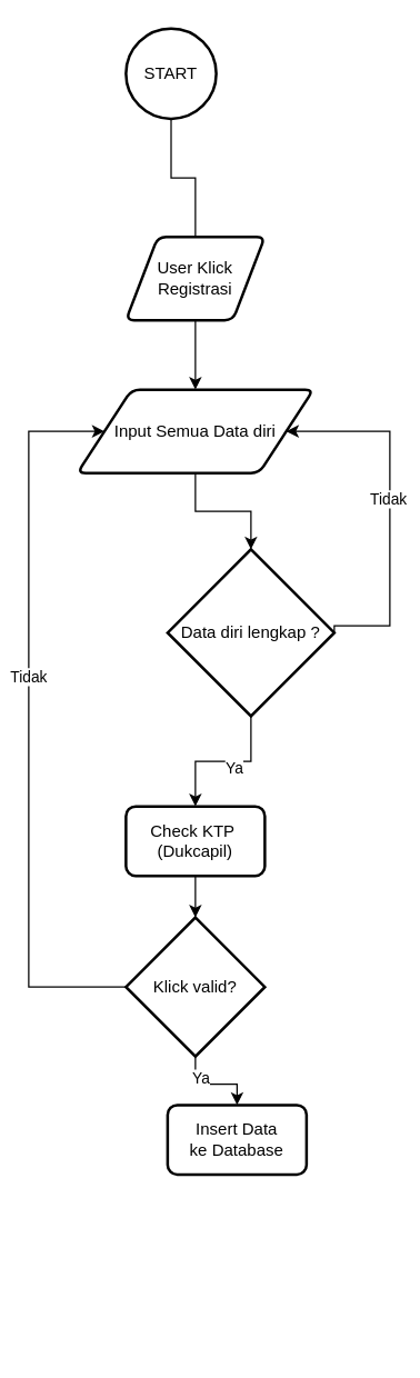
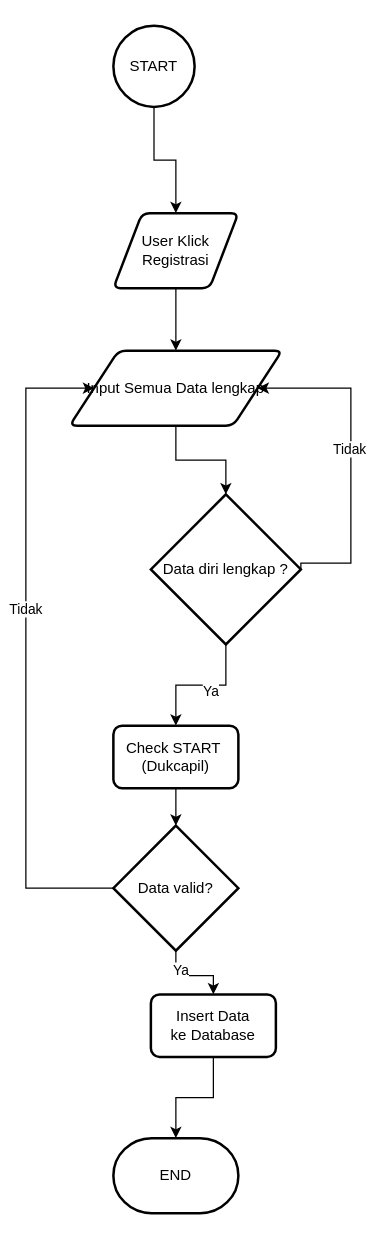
- <mxCell id="2" style="edgeStyle=orthogonalEdgeStyle;rounded=0;orthogonalLoop=1;jettySize=auto;html=1;exitX=0.5;exitY=1;exitDx=0;exitDy=0;exitPerimeter=0;entryX=0.5;entryY=0;entryDx=0;entryDy=0;endArrow=none;" parent="1" source="3" target="5" edge="1"><mxGeometry relative="1" as="geometry" /></mxCell>
+ <mxCell id="2" style="edgeStyle=orthogonalEdgeStyle;rounded=0;orthogonalLoop=1;jettySize=auto;html=1;exitX=0.5;exitY=1;exitDx=0;exitDy=0;exitPerimeter=0;entryX=0.5;entryY=0;entryDx=0;entryDy=0;" parent="1" source="3" target="5" edge="1"><mxGeometry relative="1" as="geometry" /></mxCell>
- <mxCell id="7" value="Input Semua Data diri" style="shape=parallelogram;html=1;strokeWidth=2;perimeter=parallelogramPerimeter;whiteSpace=wrap;rounded=1;arcSize=12;size=0.23;" parent="1" vertex="1"><mxGeometry x="55" y="280" width="170" height="60" as="geometry" /></mxCell>
+ <mxCell id="7" value="Input Semua Data lengkap" style="shape=parallelogram;html=1;strokeWidth=2;perimeter=parallelogramPerimeter;whiteSpace=wrap;rounded=1;arcSize=12;size=0.23;" parent="1" vertex="1"><mxGeometry x="55" y="280" width="170" height="60" as="geometry" /></mxCell>
- <mxCell id="14" value="Check KTP&amp;nbsp;&lt;br&gt;(Dukcapil)" style="rounded=1;whiteSpace=wrap;html=1;absoluteArcSize=1;arcSize=14;strokeWidth=2;" parent="1" vertex="1"><mxGeometry x="90" y="580" width="100" height="50" as="geometry" /></mxCell>
+ <mxCell id="14" value="Check START&amp;nbsp;&lt;br&gt;(Dukcapil)" style="rounded=1;whiteSpace=wrap;html=1;absoluteArcSize=1;arcSize=14;strokeWidth=2;" parent="1" vertex="1"><mxGeometry x="90" y="580" width="100" height="50" as="geometry" /></mxCell>
- <mxCell id="19" value="Klick valid?" style="strokeWidth=2;html=1;shape=mxgraph.flowchart.decision;whiteSpace=wrap;" parent="1" vertex="1"><mxGeometry x="90" y="660" width="100" height="100" as="geometry" /></mxCell>
+ <mxCell id="19" value="Data valid?" style="strokeWidth=2;html=1;shape=mxgraph.flowchart.decision;whiteSpace=wrap;" parent="1" vertex="1"><mxGeometry x="90" y="660" width="100" height="100" as="geometry" /></mxCell>
+ <mxCell id="20" style="edgeStyle=orthogonalEdgeStyle;rounded=0;orthogonalLoop=1;jettySize=auto;html=1;exitX=0.5;exitY=1;exitDx=0;exitDy=0;entryX=0.5;entryY=0;entryDx=0;entryDy=0;entryPerimeter=0;" parent="1" source="21" target="22" edge="1"><mxGeometry relative="1" as="geometry" /></mxCell>
+ <mxCell id="22" value="END" style="strokeWidth=2;html=1;shape=mxgraph.flowchart.terminator;whiteSpace=wrap;" parent="1" vertex="1"><mxGeometry x="90" y="910" width="100" height="60" as="geometry" /></mxCell>
